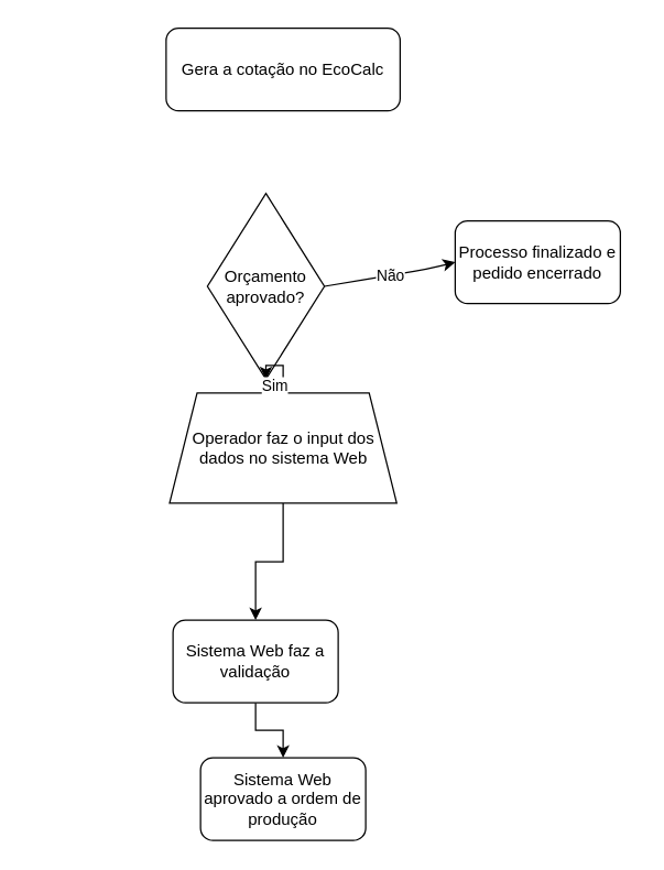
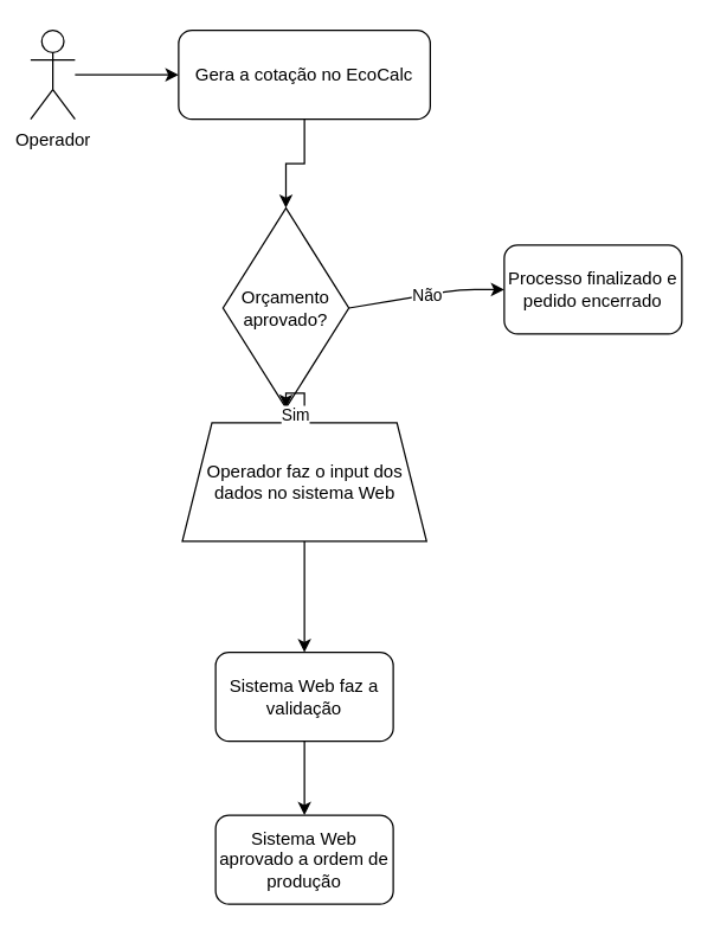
+ <mxCell id="3" value="Operador" style="shape=umlActor;verticalLabelPosition=bottom;verticalAlign=top;html=1;outlineConnect=0;" vertex="1" parent="1"><mxGeometry x="20" y="20" width="30" height="60" as="geometry" /></mxCell>
+ <mxCell id="2" style="edgeStyle=orthogonalEdgeStyle;rounded=0;orthogonalLoop=1;jettySize=auto;html=1;" edge="1" parent="1" source="3" target="5"><mxGeometry relative="1" as="geometry" /></mxCell>
+ <mxCell id="4" style="edgeStyle=orthogonalEdgeStyle;rounded=0;orthogonalLoop=1;jettySize=auto;html=1;exitX=0.5;exitY=1;exitDx=0;exitDy=0;entryX=0.5;entryY=0;entryDx=0;entryDy=0;" edge="1" parent="1" source="5" target="6"><mxGeometry relative="1" as="geometry" /></mxCell>
- <mxCell id="7" value="Processo finalizado e pedido encerrado" style="rounded=1;whiteSpace=wrap;html=1;" vertex="1" parent="1"><mxGeometry x="330" y="160" width="120" height="60" as="geometry" /></mxCell>
+ <mxCell id="7" value="Processo finalizado e pedido encerrado" style="rounded=1;whiteSpace=wrap;html=1;" vertex="1" parent="1"><mxGeometry x="340" y="165" width="120" height="60" as="geometry" /></mxCell>
- <mxCell id="16" value="Sistema Web faz a validação" style="rounded=1;whiteSpace=wrap;html=1;" vertex="1" parent="1"><mxGeometry x="125" y="450" width="120" height="60" as="geometry" /></mxCell>
+ <mxCell id="16" value="Sistema Web faz a validação" style="rounded=1;whiteSpace=wrap;html=1;" vertex="1" parent="1"><mxGeometry x="145" y="440" width="120" height="60" as="geometry" /></mxCell>
